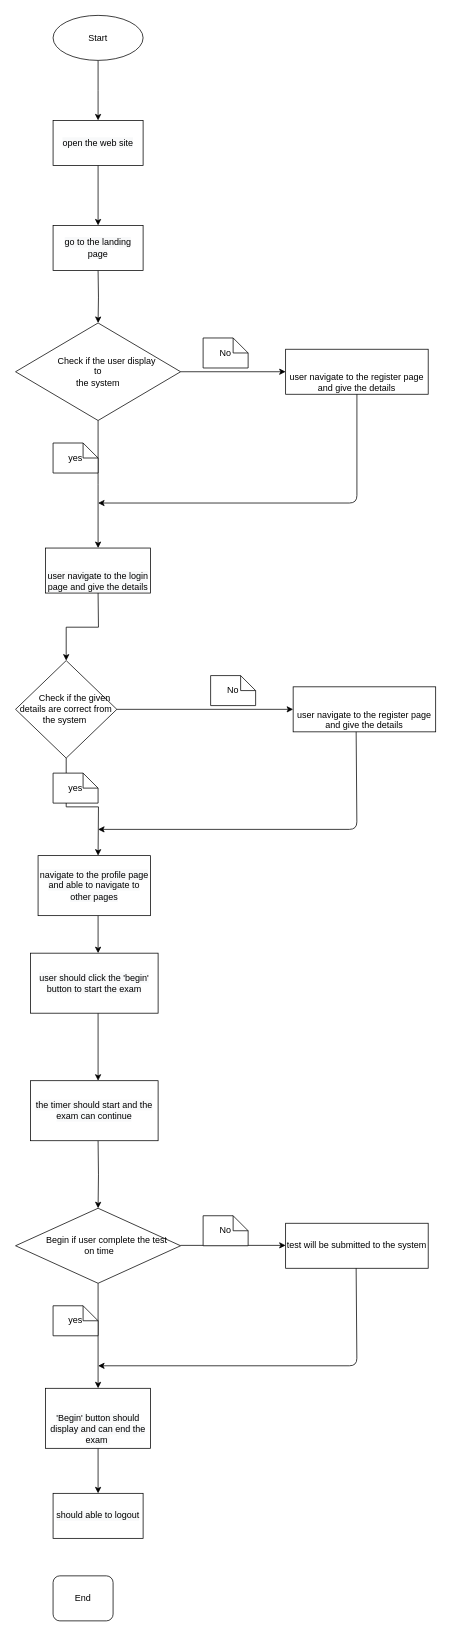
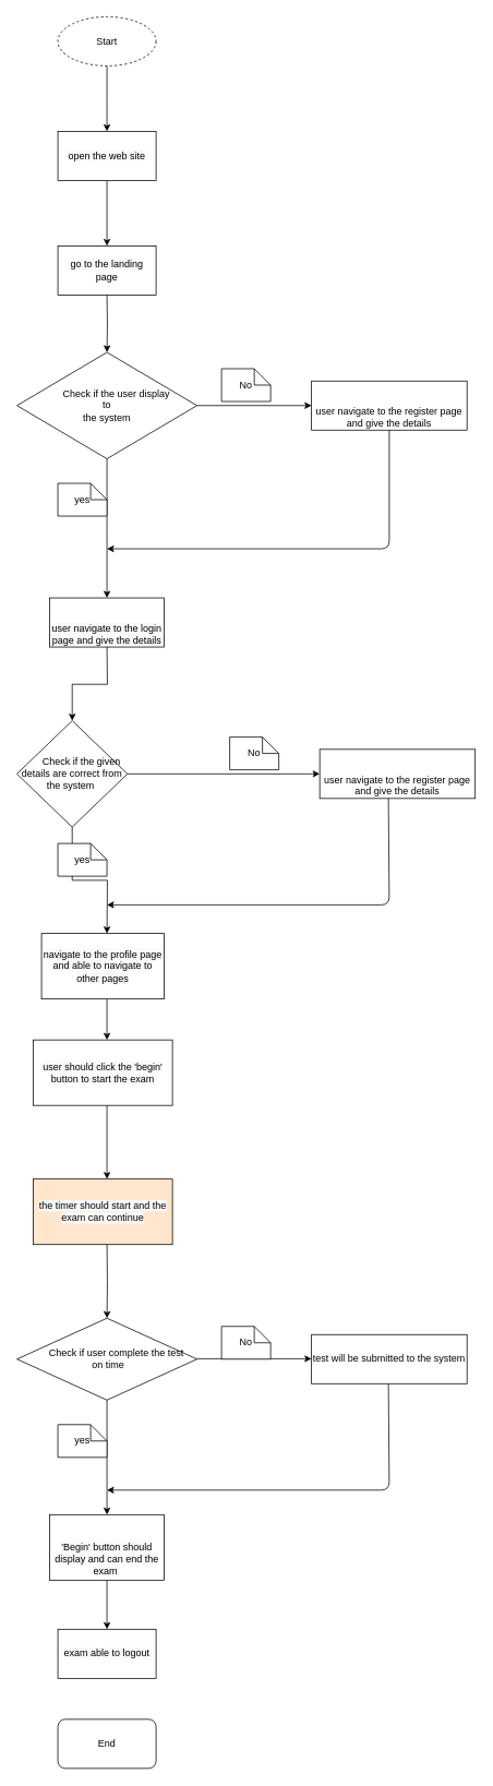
- <mxCell id="3" value="Start" style="ellipse;whiteSpace=wrap;html=1;" vertex="1" parent="1"><mxGeometry x="70" y="20" width="120" height="60" as="geometry" /></mxCell>
+ <mxCell id="3" value="Start" style="ellipse;whiteSpace=wrap;html=1;dashed=1;" vertex="1" parent="1"><mxGeometry x="70" y="20" width="120" height="60" as="geometry" /></mxCell>
- <mxCell id="27" value="&#10;&#10;&lt;span style=&quot;color: rgb(0, 0, 0); font-family: helvetica; font-size: 12px; font-style: normal; font-weight: 400; letter-spacing: normal; text-align: center; text-indent: 0px; text-transform: none; word-spacing: 0px; background-color: rgb(248, 249, 250); display: inline; float: none;&quot;&gt;the timer should start and the exam can continue&lt;/span&gt;&#10;&#10;" style="rounded=0;whiteSpace=wrap;html=1;" vertex="1" parent="1"><mxGeometry x="40" y="1440" width="170" height="80" as="geometry" /></mxCell>
+ <mxCell id="27" value="&#10;&#10;&lt;span style=&quot;color: rgb(0, 0, 0); font-family: helvetica; font-size: 12px; font-style: normal; font-weight: 400; letter-spacing: normal; text-align: center; text-indent: 0px; text-transform: none; word-spacing: 0px; background-color: rgb(248, 249, 250); display: inline; float: none;&quot;&gt;the timer should start and the exam can continue&lt;/span&gt;&#10;&#10;" style="rounded=0;whiteSpace=wrap;html=1;fillColor=#ffe6cc;" vertex="1" parent="1"><mxGeometry x="40" y="1440" width="170" height="80" as="geometry" /></mxCell>
- <mxCell id="19" value="&amp;nbsp; &amp;nbsp; &amp;nbsp; &amp;nbsp;Begin if user complete the test&lt;br&gt;&amp;nbsp;on time" style="rhombus;whiteSpace=wrap;html=1;" vertex="1" parent="1"><mxGeometry x="20" y="1610" width="220" height="100" as="geometry" /></mxCell>
+ <mxCell id="19" value="&amp;nbsp; &amp;nbsp; &amp;nbsp; &amp;nbsp;Check if user complete the test&lt;br&gt;&amp;nbsp;on time" style="rhombus;whiteSpace=wrap;html=1;" vertex="1" parent="1"><mxGeometry x="20" y="1610" width="220" height="100" as="geometry" /></mxCell>
- <mxCell id="29" value="&#10;&#10;&lt;span style=&quot;color: rgb(0, 0, 0); font-family: helvetica; font-size: 12px; font-style: normal; font-weight: 400; letter-spacing: normal; text-align: center; text-indent: 0px; text-transform: none; word-spacing: 0px; background-color: rgb(248, 249, 250); display: inline; float: none;&quot;&gt;should able to logout&lt;/span&gt;&#10;&#10;" style="rounded=0;whiteSpace=wrap;html=1;" vertex="1" parent="1"><mxGeometry x="70" y="1990" width="120" height="60" as="geometry" /></mxCell>
+ <mxCell id="29" value="&#10;&#10;&lt;span style=&quot;color: rgb(0, 0, 0); font-family: helvetica; font-size: 12px; font-style: normal; font-weight: 400; letter-spacing: normal; text-align: center; text-indent: 0px; text-transform: none; word-spacing: 0px; background-color: rgb(248, 249, 250); display: inline; float: none;&quot;&gt;exam able to logout&lt;/span&gt;&#10;&#10;" style="rounded=0;whiteSpace=wrap;html=1;" vertex="1" parent="1"><mxGeometry x="70" y="1990" width="120" height="60" as="geometry" /></mxCell>
- <mxCell id="30" value="End" style="rounded=1;whiteSpace=wrap;html=1;" vertex="1" parent="1"><mxGeometry x="70" y="2100" width="80" height="60" as="geometry" /></mxCell>
+ <mxCell id="30" value="End" style="rounded=1;whiteSpace=wrap;html=1;" vertex="1" parent="1"><mxGeometry x="70" y="2100" width="120" height="60" as="geometry" /></mxCell>
